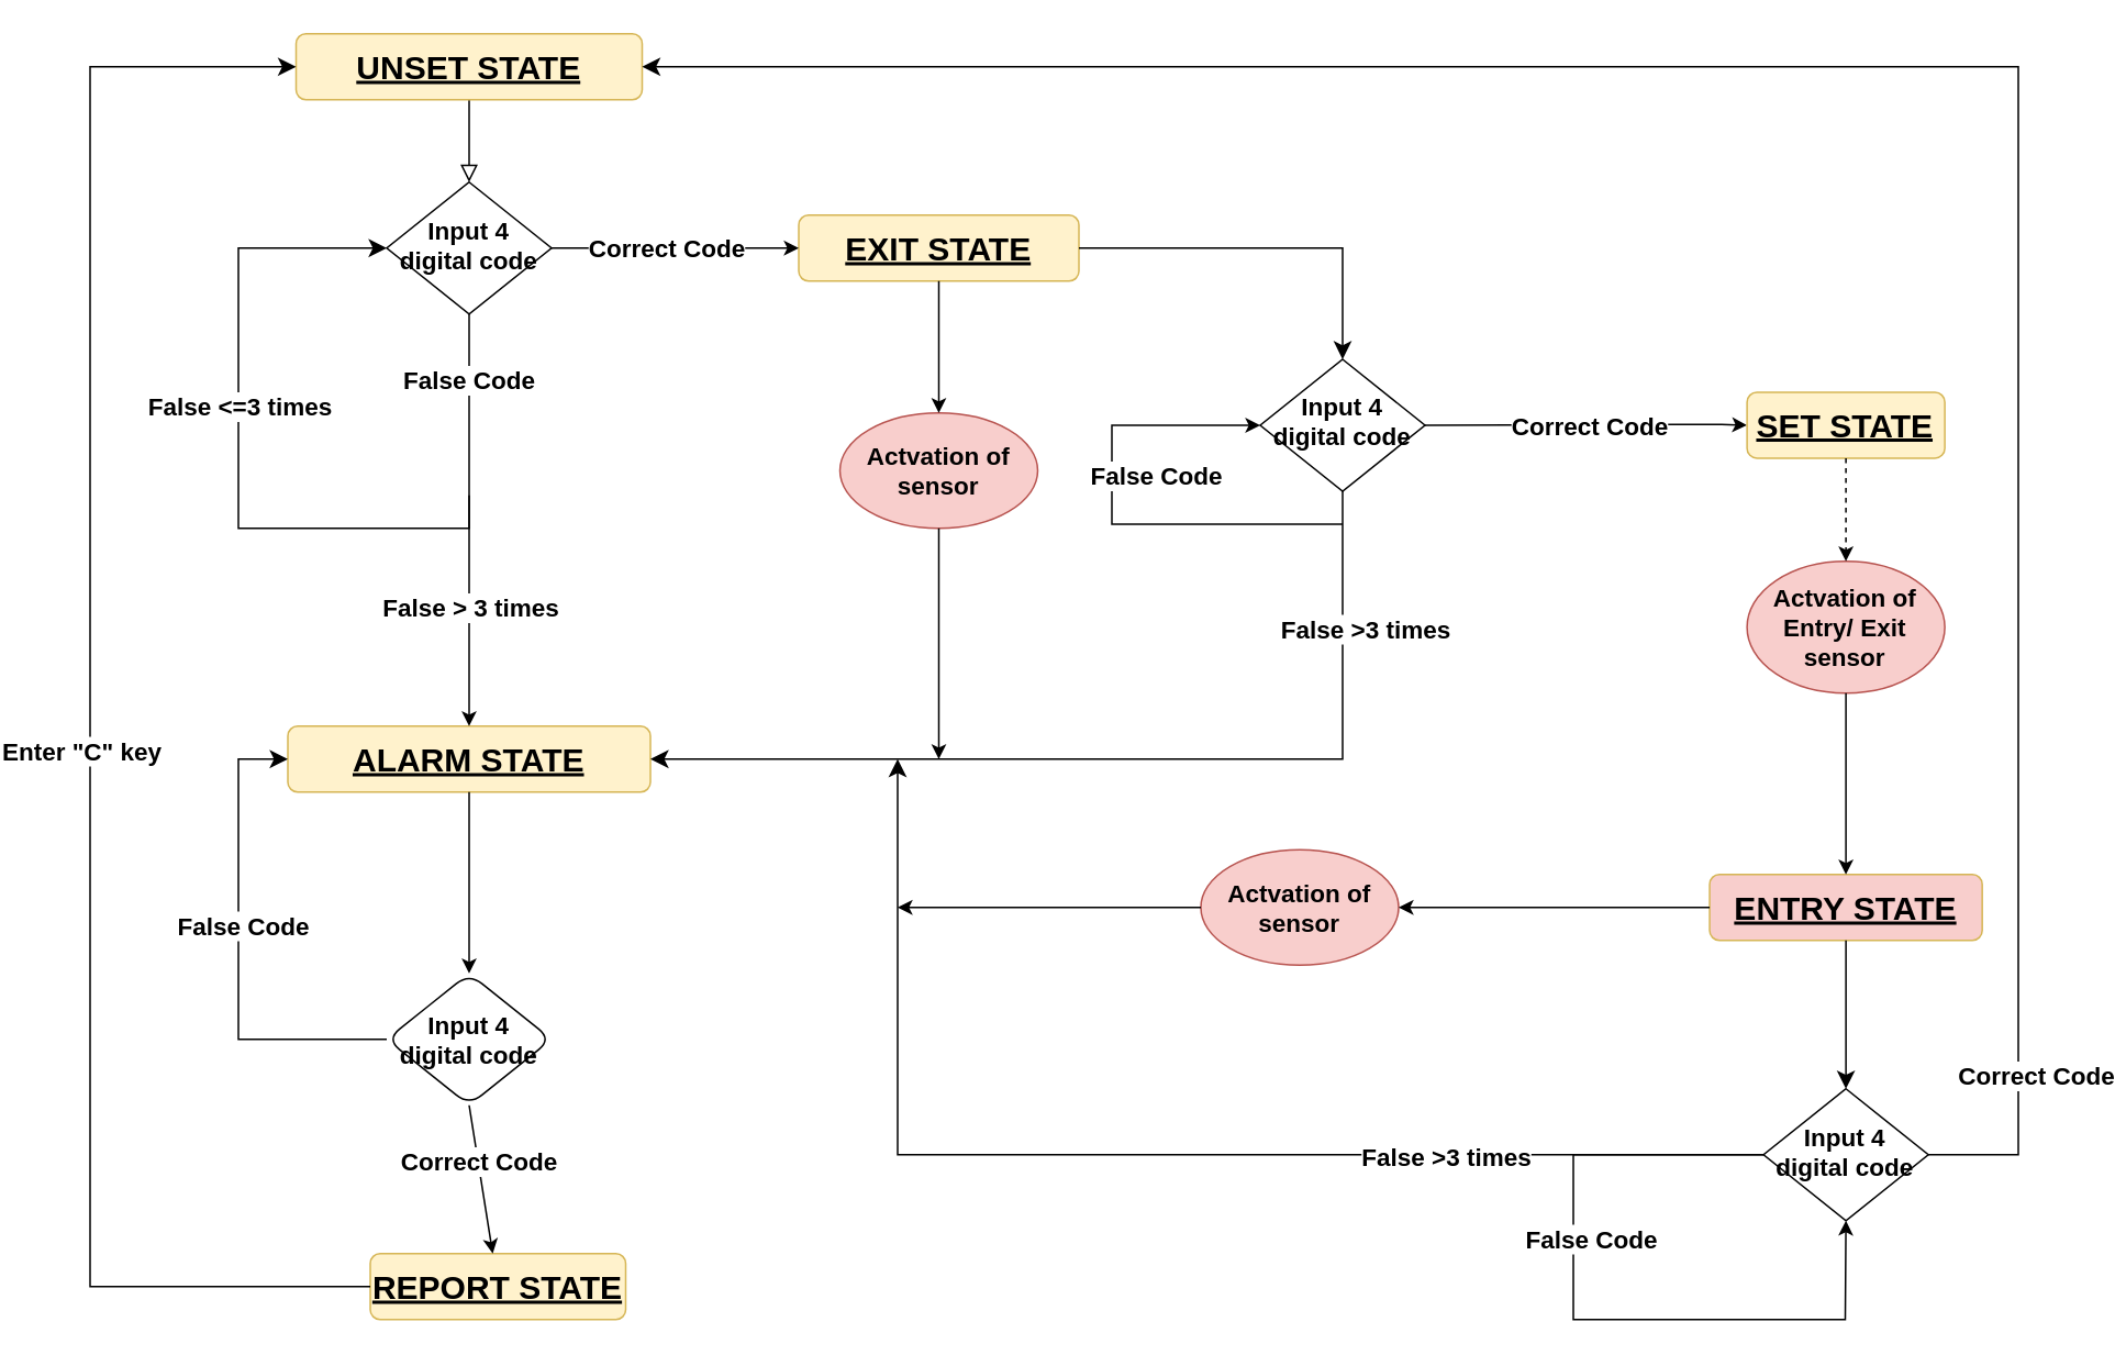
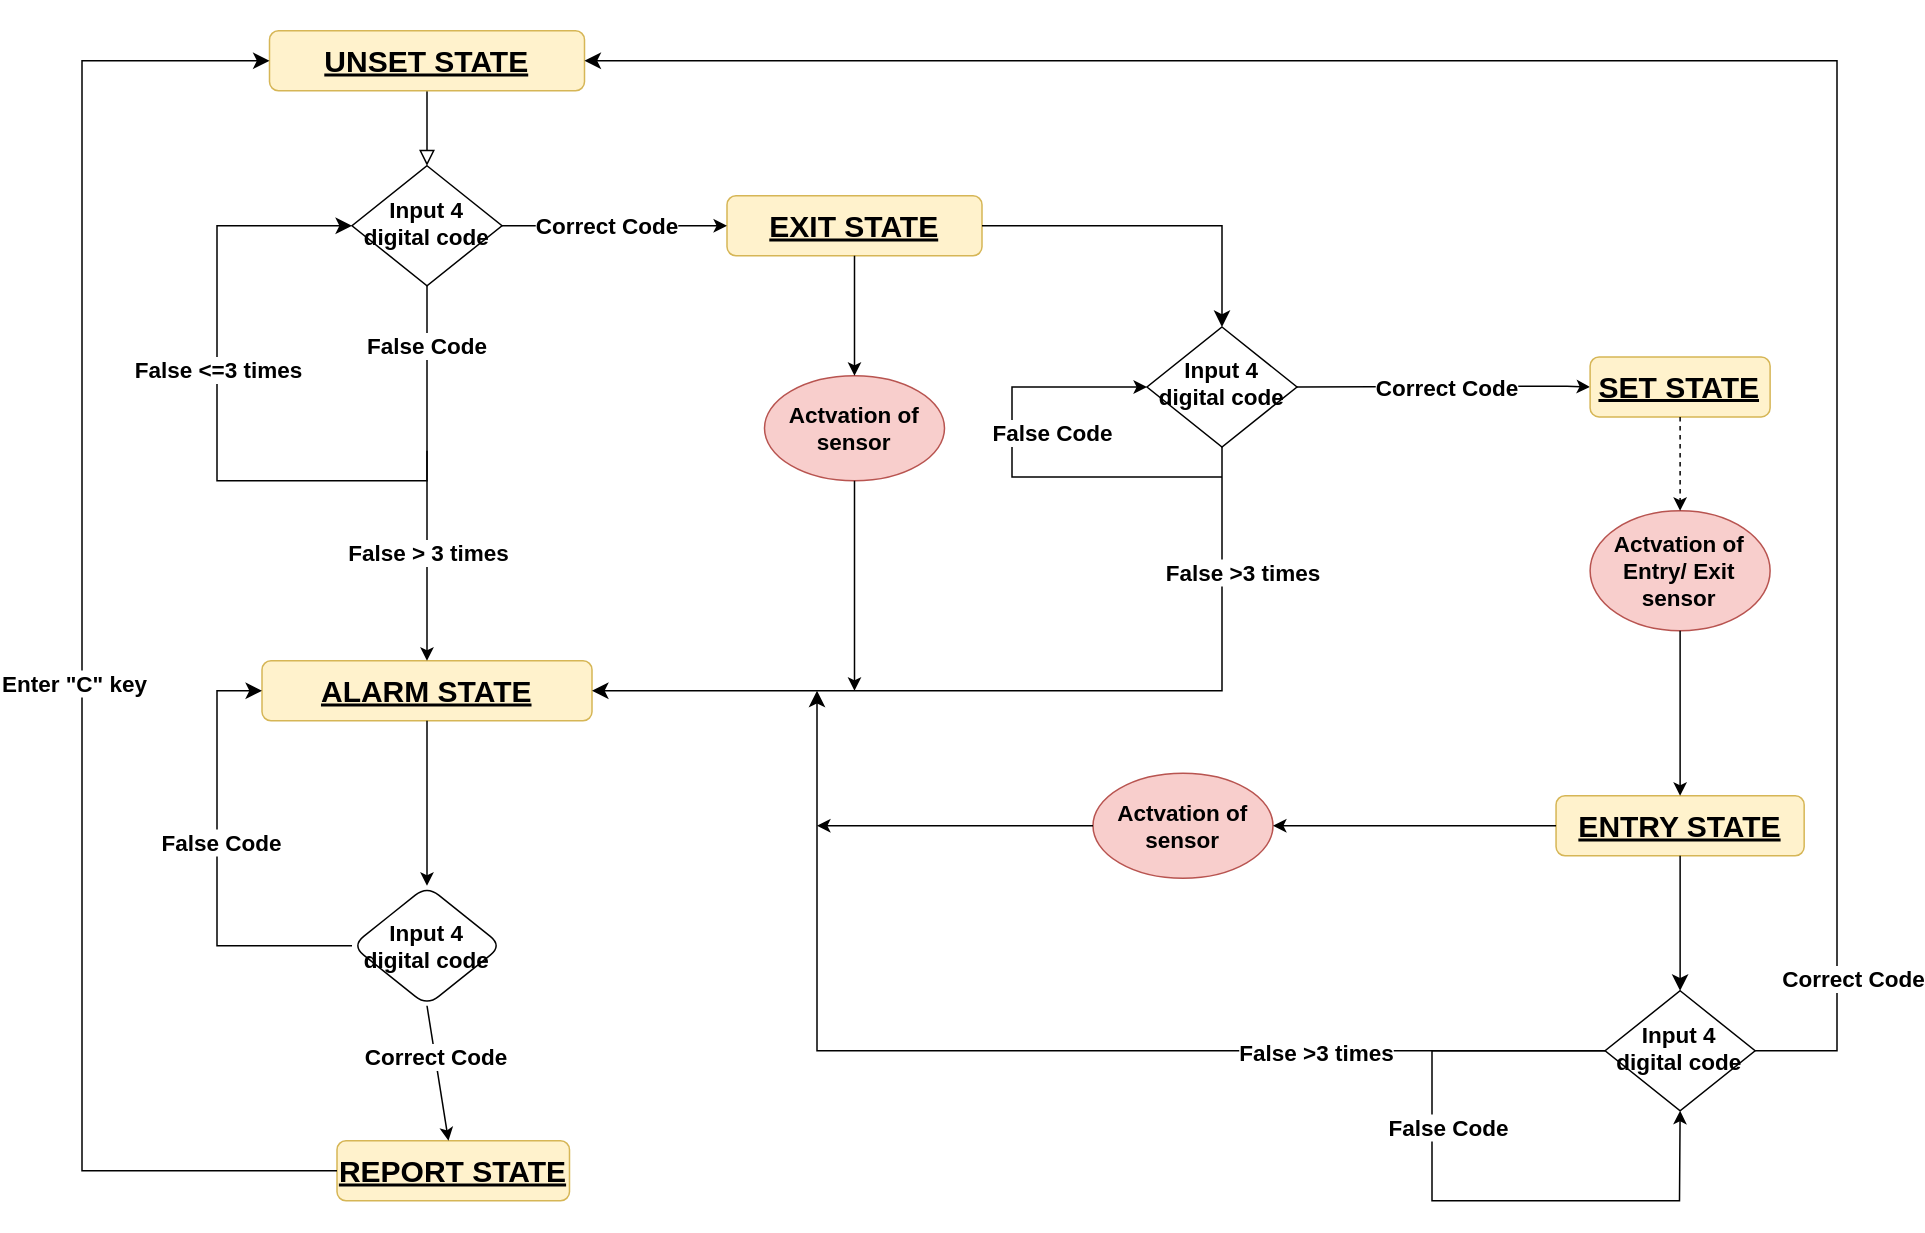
- <mxCell id="30" value="ENTRY STATE" style="rounded=1;whiteSpace=wrap;html=1;fontSize=20;glass=0;strokeWidth=1;shadow=0;fillColor=#f8cecc;strokeColor=#d6b656;fontStyle=5;" vertex="1" parent="1"><mxGeometry x="1002.7" y="530" width="165.41" height="40" as="geometry" /></mxCell>
+ <mxCell id="30" value="ENTRY STATE" style="rounded=1;whiteSpace=wrap;html=1;fontSize=20;glass=0;strokeWidth=1;shadow=0;fillColor=#fff2cc;strokeColor=#d6b656;fontStyle=5" vertex="1" parent="1"><mxGeometry x="1002.7" y="530" width="165.41" height="40" as="geometry" /></mxCell>
